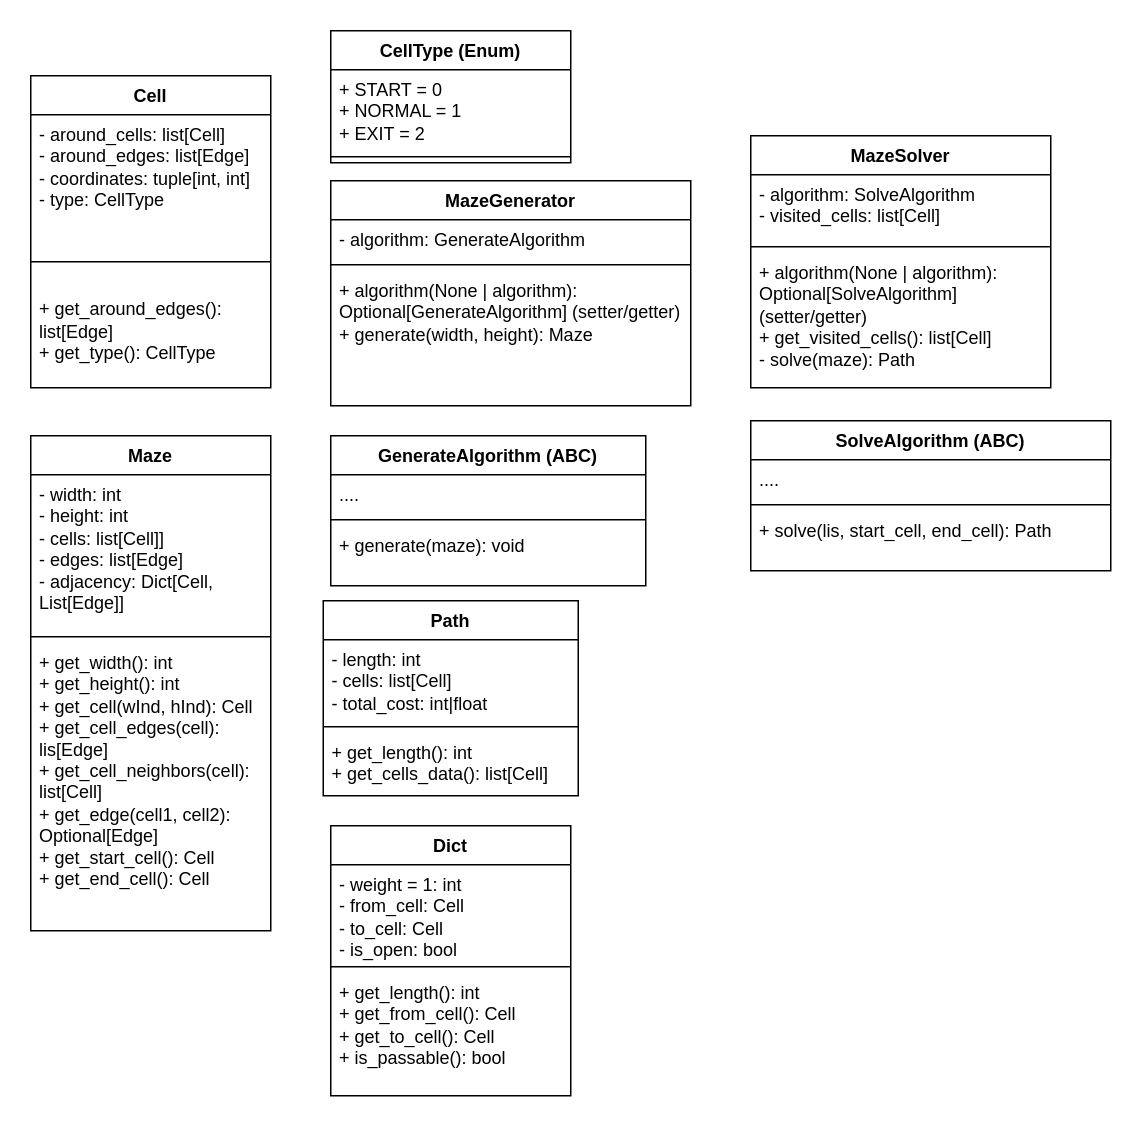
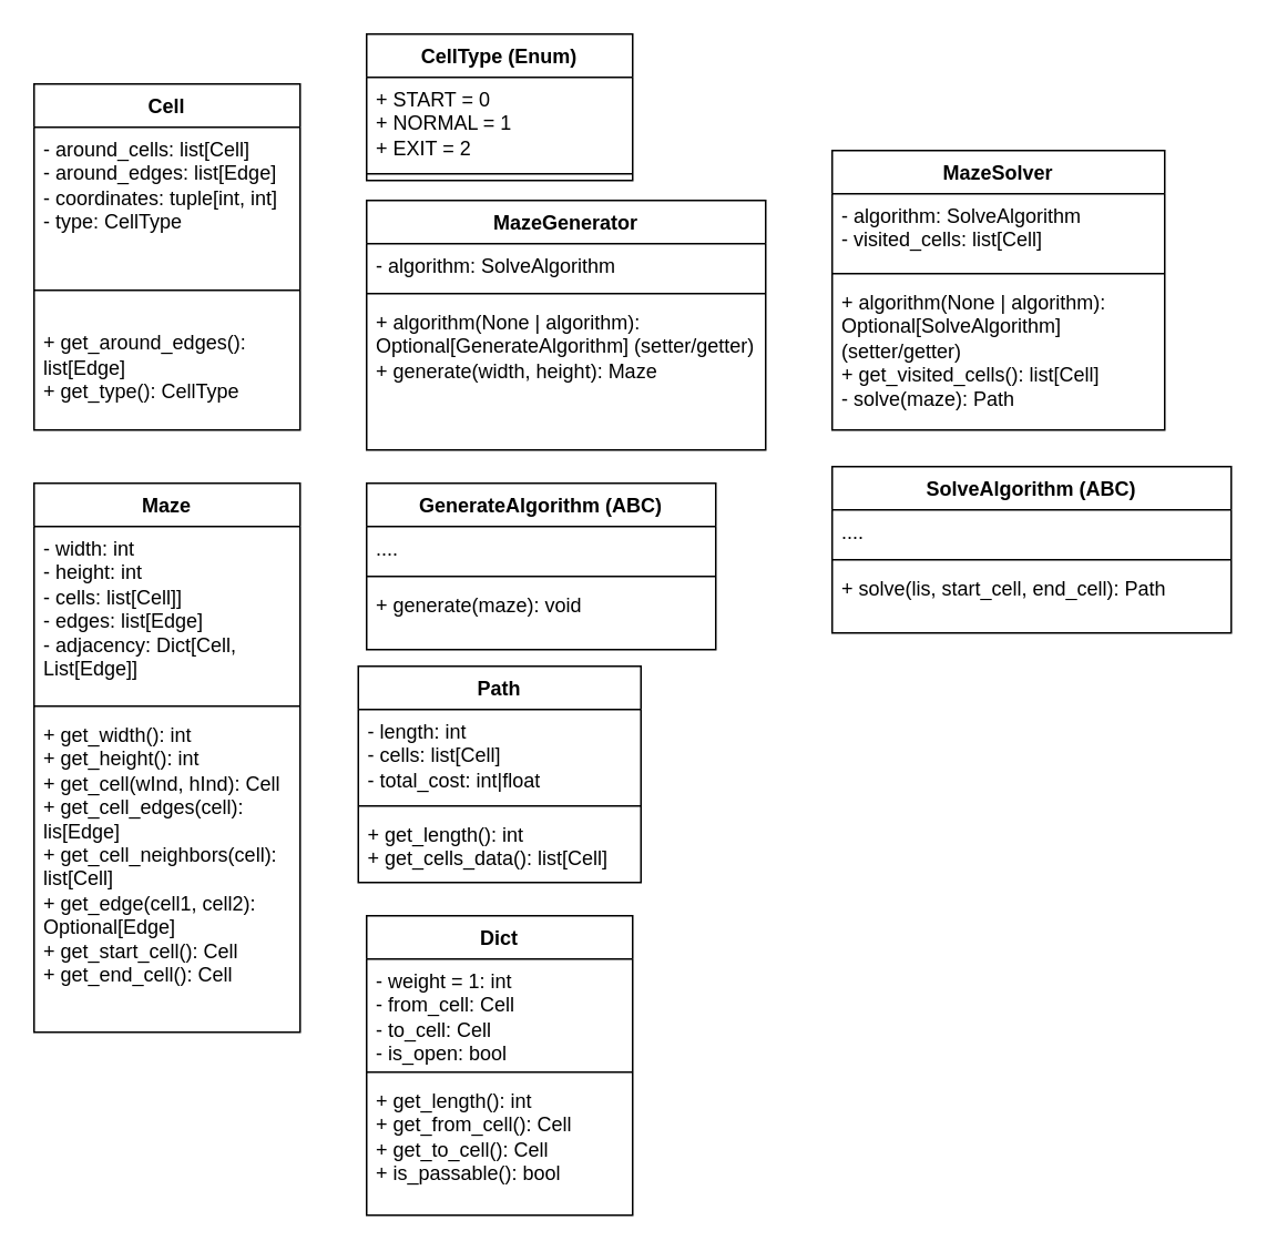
- <mxCell id="7" value="- algorithm: GenerateAlgorithm" style="text;strokeColor=none;fillColor=none;align=left;verticalAlign=top;spacingLeft=4;spacingRight=4;overflow=hidden;rotatable=0;points=[[0,0.5],[1,0.5]];portConstraint=eastwest;whiteSpace=wrap;html=1;" parent="6" vertex="1"><mxGeometry y="26" width="240" height="26" as="geometry" /></mxCell>
+ <mxCell id="7" value="- algorithm: SolveAlgorithm" style="text;strokeColor=none;fillColor=none;align=left;verticalAlign=top;spacingLeft=4;spacingRight=4;overflow=hidden;rotatable=0;points=[[0,0.5],[1,0.5]];portConstraint=eastwest;whiteSpace=wrap;html=1;" parent="6" vertex="1"><mxGeometry y="26" width="240" height="26" as="geometry" /></mxCell>
